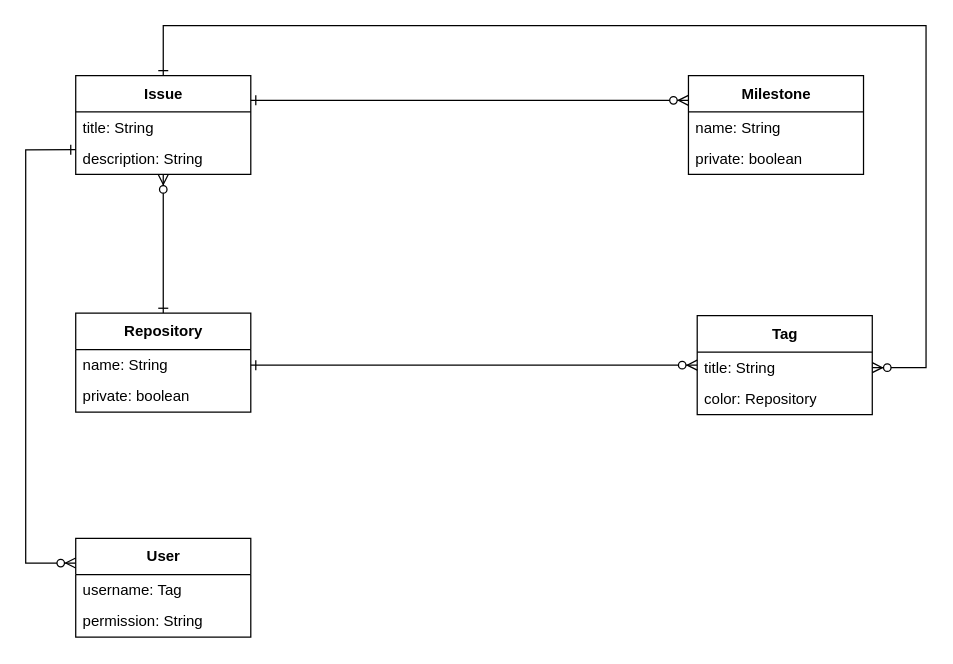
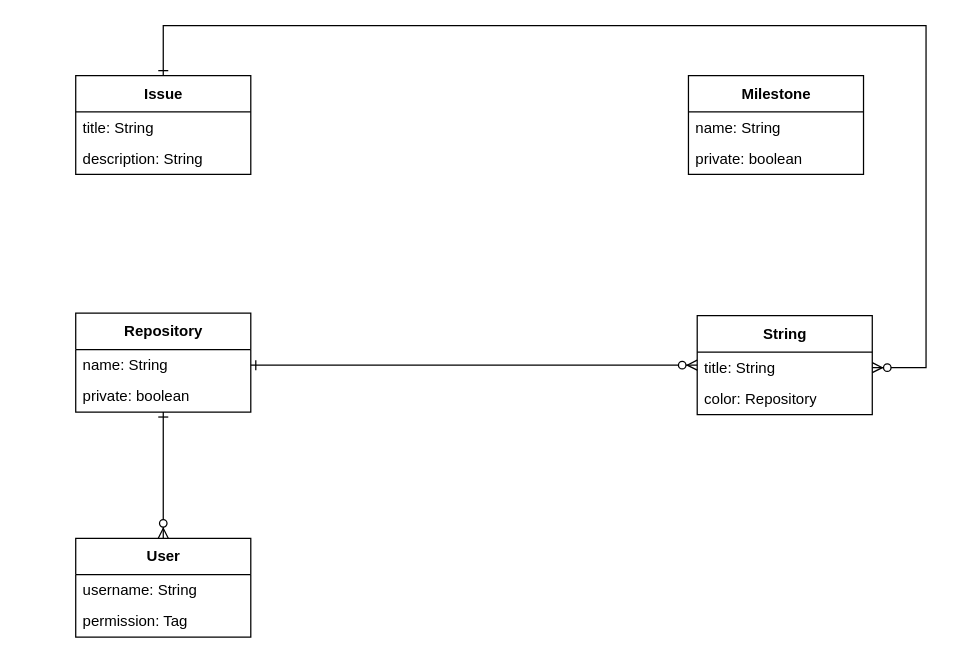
- <mxCell id="20" style="edgeStyle=orthogonalEdgeStyle;rounded=0;orthogonalLoop=1;jettySize=auto;html=1;endArrow=ERzeroToMany;endFill=1;startArrow=ERone;startFill=0;entryX=0;entryY=0.25;entryDx=0;entryDy=0;exitX=1;exitY=0.25;exitDx=0;exitDy=0;" edge="1" parent="1" source="12" target="9"><mxGeometry relative="1" as="geometry"><mxPoint x="140" y="60" as="sourcePoint" /><mxPoint x="707" y="303.5" as="targetPoint" /></mxGeometry></mxCell>
- <mxCell id="2" style="edgeStyle=orthogonalEdgeStyle;rounded=0;orthogonalLoop=1;jettySize=auto;html=1;exitX=0.5;exitY=0;exitDx=0;exitDy=0;endArrow=ERzeroToMany;endFill=1;startArrow=ERone;startFill=0;" edge="1" parent="1" source="3" target="12"><mxGeometry relative="1" as="geometry" /></mxCell>
- <mxCell id="6" value="Tag" style="swimlane;fontStyle=1;align=center;verticalAlign=middle;childLayout=stackLayout;horizontal=1;startSize=29;horizontalStack=0;resizeParent=1;resizeParentMax=0;resizeLast=0;collapsible=0;marginBottom=0;html=1;" vertex="1" parent="1"><mxGeometry x="557" y="252" width="140" height="79" as="geometry" /></mxCell>
+ <mxCell id="6" value="String" style="swimlane;fontStyle=1;align=center;verticalAlign=middle;childLayout=stackLayout;horizontal=1;startSize=29;horizontalStack=0;resizeParent=1;resizeParentMax=0;resizeLast=0;collapsible=0;marginBottom=0;html=1;" vertex="1" parent="1"><mxGeometry x="557" y="252" width="140" height="79" as="geometry" /></mxCell>
- <mxCell id="22" style="edgeStyle=orthogonalEdgeStyle;rounded=0;orthogonalLoop=1;jettySize=auto;html=1;endArrow=ERzeroToMany;endFill=1;startArrow=ERone;startFill=0;exitX=0;exitY=0.75;exitDx=0;exitDy=0;entryX=0;entryY=0.25;entryDx=0;entryDy=0;" edge="1" parent="1" source="12" target="15"><mxGeometry relative="1" as="geometry"><mxPoint x="20" y="100" as="sourcePoint" /><mxPoint x="20" y="201" as="targetPoint" /><Array as="points"><mxPoint x="20" y="119" /><mxPoint x="20" y="450" /></Array></mxGeometry></mxCell>
+ <mxCell id="21" style="edgeStyle=orthogonalEdgeStyle;rounded=0;orthogonalLoop=1;jettySize=auto;html=1;endArrow=ERzeroToMany;endFill=1;startArrow=ERone;startFill=0;exitX=0.5;exitY=1;exitDx=0;exitDy=0;" edge="1" parent="1" source="3" target="15"><mxGeometry relative="1" as="geometry"><mxPoint x="120" y="380" as="sourcePoint" /><mxPoint x="477" y="380" as="targetPoint" /></mxGeometry></mxCell>
- <mxCell id="16" value="username: Tag" style="text;html=1;strokeColor=none;fillColor=none;align=left;verticalAlign=middle;spacingLeft=4;spacingRight=4;overflow=hidden;rotatable=0;points=[[0,0.5],[1,0.5]];portConstraint=eastwest;" vertex="1" parent="15"><mxGeometry y="29" width="140" height="25" as="geometry" /></mxCell>
+ <mxCell id="16" value="username: String" style="text;html=1;strokeColor=none;fillColor=none;align=left;verticalAlign=middle;spacingLeft=4;spacingRight=4;overflow=hidden;rotatable=0;points=[[0,0.5],[1,0.5]];portConstraint=eastwest;" vertex="1" parent="15"><mxGeometry y="29" width="140" height="25" as="geometry" /></mxCell>
- <mxCell id="17" value="permission: String" style="text;html=1;strokeColor=none;fillColor=none;align=left;verticalAlign=middle;spacingLeft=4;spacingRight=4;overflow=hidden;rotatable=0;points=[[0,0.5],[1,0.5]];portConstraint=eastwest;" vertex="1" parent="15"><mxGeometry y="54" width="140" height="25" as="geometry" /></mxCell>
+ <mxCell id="17" value="permission: Tag" style="text;html=1;strokeColor=none;fillColor=none;align=left;verticalAlign=middle;spacingLeft=4;spacingRight=4;overflow=hidden;rotatable=0;points=[[0,0.5],[1,0.5]];portConstraint=eastwest;" vertex="1" parent="15"><mxGeometry y="54" width="140" height="25" as="geometry" /></mxCell>
